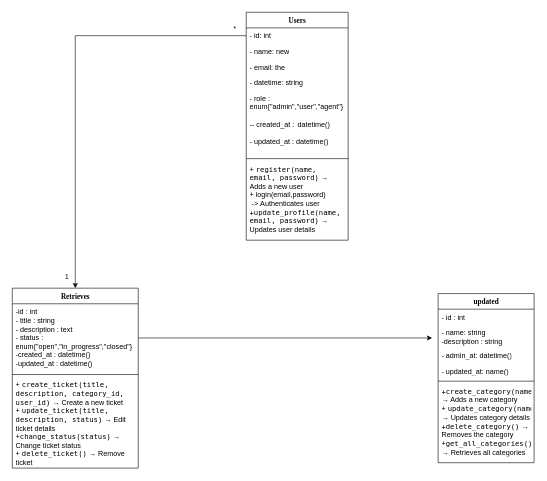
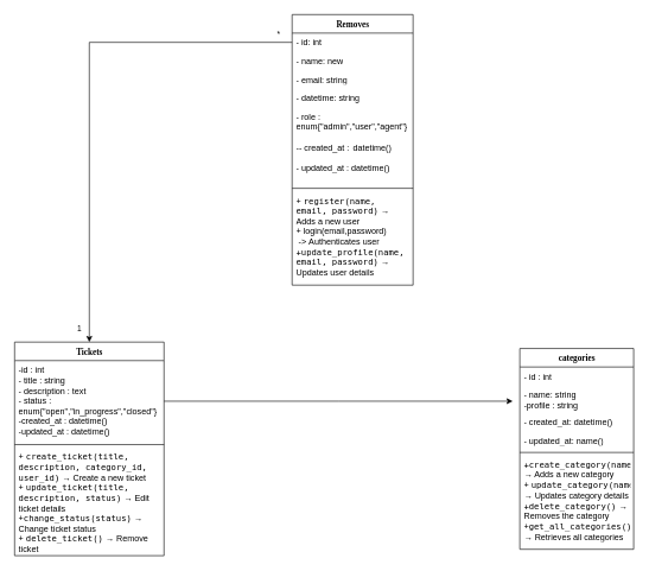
- <mxCell id="2" value="Users" style="swimlane;html=1;fontStyle=1;align=center;verticalAlign=top;childLayout=stackLayout;horizontal=1;startSize=26;horizontalStack=0;resizeParent=1;resizeLast=0;collapsible=1;marginBottom=0;swimlaneFillColor=#ffffff;rounded=0;shadow=0;comic=0;labelBackgroundColor=none;strokeWidth=1;fillColor=none;fontFamily=Verdana;fontSize=12" parent="1" vertex="1"><mxGeometry x="410" y="20" width="170" height="380" as="geometry" /></mxCell>
+ <mxCell id="2" value="Removes" style="swimlane;html=1;fontStyle=1;align=center;verticalAlign=top;childLayout=stackLayout;horizontal=1;startSize=26;horizontalStack=0;resizeParent=1;resizeLast=0;collapsible=1;marginBottom=0;swimlaneFillColor=#ffffff;rounded=0;shadow=0;comic=0;labelBackgroundColor=none;strokeWidth=1;fillColor=none;fontFamily=Verdana;fontSize=12" parent="1" vertex="1"><mxGeometry x="410" y="20" width="170" height="380" as="geometry" /></mxCell>
- <mxCell id="5" value="- email: the" style="text;html=1;strokeColor=none;fillColor=none;align=left;verticalAlign=top;spacingLeft=4;spacingRight=4;whiteSpace=wrap;overflow=hidden;rotatable=0;points=[[0,0.5],[1,0.5]];portConstraint=eastwest;" parent="2" vertex="1"><mxGeometry y="78" width="170" height="26" as="geometry" /></mxCell>
+ <mxCell id="5" value="- email: string" style="text;html=1;strokeColor=none;fillColor=none;align=left;verticalAlign=top;spacingLeft=4;spacingRight=4;whiteSpace=wrap;overflow=hidden;rotatable=0;points=[[0,0.5],[1,0.5]];portConstraint=eastwest;" parent="2" vertex="1"><mxGeometry y="78" width="170" height="26" as="geometry" /></mxCell>
- <mxCell id="10" value="Retrieves" style="swimlane;html=1;fontStyle=1;align=center;verticalAlign=top;childLayout=stackLayout;horizontal=1;startSize=26;horizontalStack=0;resizeParent=1;resizeLast=0;collapsible=1;marginBottom=0;swimlaneFillColor=#ffffff;rounded=0;shadow=0;comic=0;labelBackgroundColor=none;strokeWidth=1;fillColor=none;fontFamily=Verdana;fontSize=12" parent="1" vertex="1"><mxGeometry x="20" y="480" width="210" height="300" as="geometry" /></mxCell>
+ <mxCell id="10" value="Tickets" style="swimlane;html=1;fontStyle=1;align=center;verticalAlign=top;childLayout=stackLayout;horizontal=1;startSize=26;horizontalStack=0;resizeParent=1;resizeLast=0;collapsible=1;marginBottom=0;swimlaneFillColor=#ffffff;rounded=0;shadow=0;comic=0;labelBackgroundColor=none;strokeWidth=1;fillColor=none;fontFamily=Verdana;fontSize=12" parent="1" vertex="1"><mxGeometry x="20" y="480" width="210" height="300" as="geometry" /></mxCell>
- <mxCell id="15" value="updated" style="swimlane;html=1;fontStyle=1;align=center;verticalAlign=top;childLayout=stackLayout;horizontal=1;startSize=26;horizontalStack=0;resizeParent=1;resizeLast=0;collapsible=1;marginBottom=0;swimlaneFillColor=#ffffff;rounded=0;shadow=0;comic=0;labelBackgroundColor=none;strokeWidth=1;fillColor=none;fontFamily=Verdana;fontSize=12" parent="1" vertex="1"><mxGeometry x="730" y="489" width="160" height="282" as="geometry" /></mxCell>
+ <mxCell id="15" value="categories" style="swimlane;html=1;fontStyle=1;align=center;verticalAlign=top;childLayout=stackLayout;horizontal=1;startSize=26;horizontalStack=0;resizeParent=1;resizeLast=0;collapsible=1;marginBottom=0;swimlaneFillColor=#ffffff;rounded=0;shadow=0;comic=0;labelBackgroundColor=none;strokeWidth=1;fillColor=none;fontFamily=Verdana;fontSize=12" parent="1" vertex="1"><mxGeometry x="730" y="489" width="160" height="282" as="geometry" /></mxCell>
- <mxCell id="17" value="- name: string&lt;div&gt;-description : string&lt;/div&gt;" style="text;html=1;strokeColor=none;fillColor=none;align=left;verticalAlign=top;spacingLeft=4;spacingRight=4;whiteSpace=wrap;overflow=hidden;rotatable=0;points=[[0,0.5],[1,0.5]];portConstraint=eastwest;" parent="15" vertex="1"><mxGeometry y="52" width="160" height="38" as="geometry" /></mxCell>
+ <mxCell id="17" value="- name: string&lt;div&gt;-profile : string&lt;/div&gt;" style="text;html=1;strokeColor=none;fillColor=none;align=left;verticalAlign=top;spacingLeft=4;spacingRight=4;whiteSpace=wrap;overflow=hidden;rotatable=0;points=[[0,0.5],[1,0.5]];portConstraint=eastwest;" parent="15" vertex="1"><mxGeometry y="52" width="160" height="38" as="geometry" /></mxCell>
- <mxCell id="18" value="- admin_at: datetime()" style="text;html=1;strokeColor=none;fillColor=none;align=left;verticalAlign=top;spacingLeft=4;spacingRight=4;whiteSpace=wrap;overflow=hidden;rotatable=0;points=[[0,0.5],[1,0.5]];portConstraint=eastwest;" parent="15" vertex="1"><mxGeometry y="90" width="160" height="26" as="geometry" /></mxCell>
+ <mxCell id="18" value="- created_at: datetime()" style="text;html=1;strokeColor=none;fillColor=none;align=left;verticalAlign=top;spacingLeft=4;spacingRight=4;whiteSpace=wrap;overflow=hidden;rotatable=0;points=[[0,0.5],[1,0.5]];portConstraint=eastwest;" parent="15" vertex="1"><mxGeometry y="90" width="160" height="26" as="geometry" /></mxCell>
